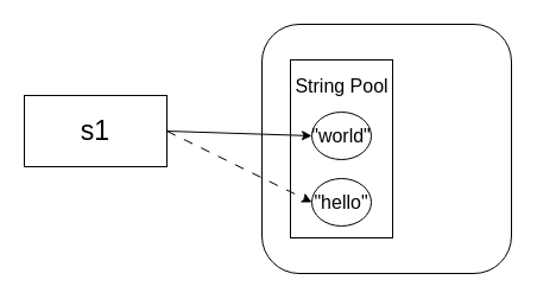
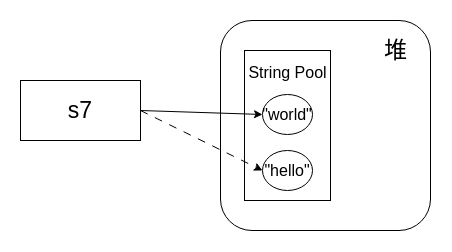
+ <mxCell id="4" value="堆" style="text;html=1;align=center;verticalAlign=middle;resizable=0;points=[];autosize=1;strokeColor=none;fillColor=none;fontSize=23;" vertex="1" parent="1"><mxGeometry x="370" y="30" width="50" height="40" as="geometry" /></mxCell>
- <mxCell id="2" value="&lt;font style=&quot;font-size: 23px;&quot;&gt;s1&lt;/font&gt;" style="rounded=0;whiteSpace=wrap;html=1;" vertex="1" parent="1"><mxGeometry x="20" y="80" width="120" height="60" as="geometry" /></mxCell>
+ <mxCell id="2" value="&lt;font style=&quot;font-size: 23px;&quot;&gt;s7&lt;/font&gt;" style="rounded=0;whiteSpace=wrap;html=1;" vertex="1" parent="1"><mxGeometry x="20" y="80" width="120" height="60" as="geometry" /></mxCell>
